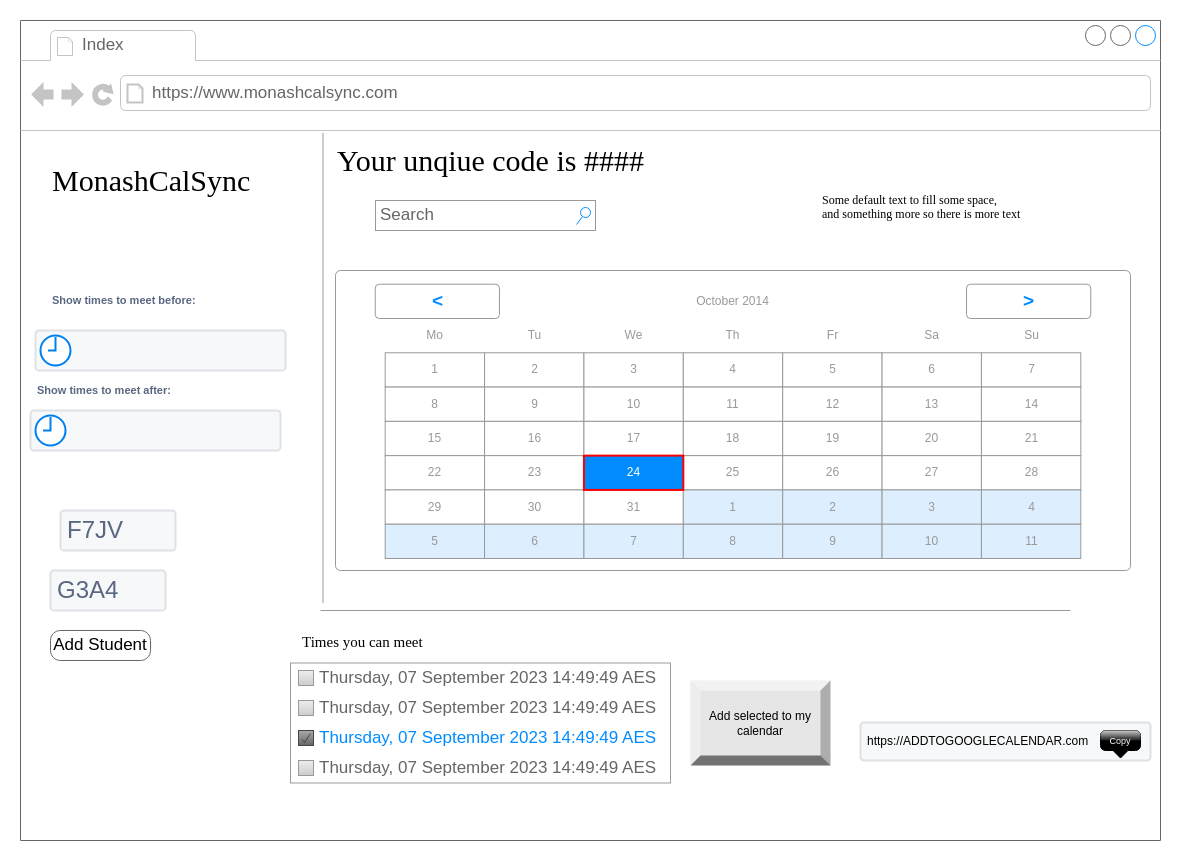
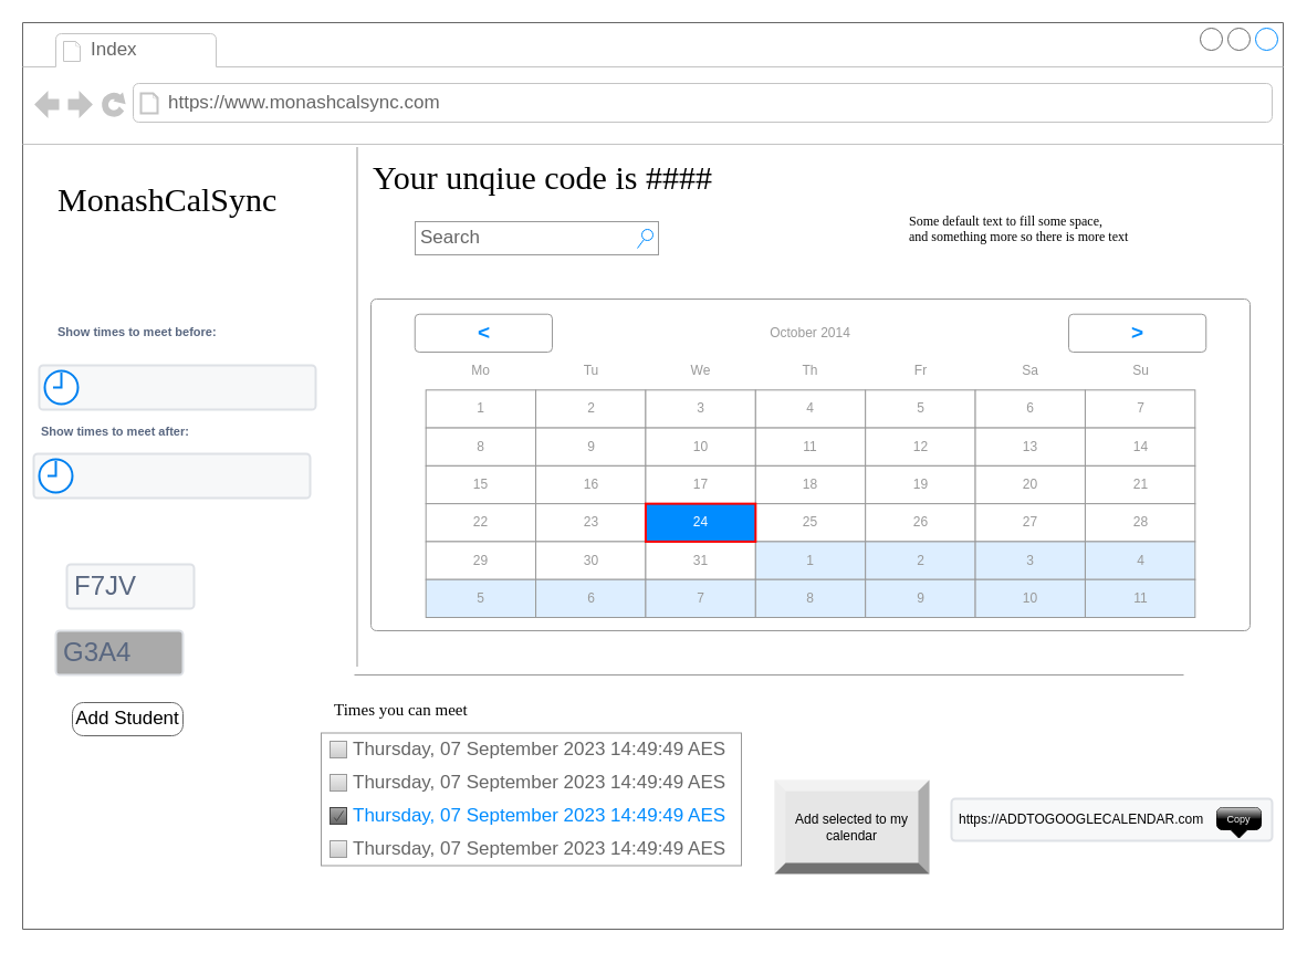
- <mxCell id="72" value="&lt;span style=&quot;font-size: 24px;&quot;&gt;G3A4&lt;/span&gt;" style="rounded=1;arcSize=9;fillColor=#F7F8F9;align=left;spacingLeft=5;strokeColor=#DEE1E6;html=1;strokeWidth=2;fontColor=#596780;fontSize=12" vertex="1" parent="2"><mxGeometry x="30" y="550" width="115" height="40" as="geometry" /></mxCell>
+ <mxCell id="72" value="&lt;span style=&quot;font-size: 24px;&quot;&gt;G3A4&lt;/span&gt;" style="rounded=1;arcSize=9;fillColor=#aaaaaa;align=left;spacingLeft=5;strokeColor=#DEE1E6;html=1;strokeWidth=2;fontColor=#596780;fontSize=12;" vertex="1" parent="2"><mxGeometry x="30" y="550" width="115" height="40" as="geometry" /></mxCell>
- <mxCell id="73" value="Add Student" style="strokeWidth=1;shadow=0;dashed=0;align=center;html=1;shape=mxgraph.mockup.buttons.button;strokeColor=#666666;mainText=;buttonStyle=round;fontSize=17;fontStyle=0;fillColor=none;whiteSpace=wrap;rounded=0;labelBackgroundColor=none;" vertex="1" parent="2"><mxGeometry x="30" y="610" width="100" height="30" as="geometry" /></mxCell>
+ <mxCell id="73" value="Add Student" style="strokeWidth=1;shadow=0;dashed=0;align=center;html=1;shape=mxgraph.mockup.buttons.button;strokeColor=#666666;mainText=;buttonStyle=round;fontSize=17;fontStyle=0;fillColor=none;whiteSpace=wrap;rounded=0;labelBackgroundColor=none;" vertex="1" parent="2"><mxGeometry x="45" y="615" width="100" height="30" as="geometry" /></mxCell>
- <mxCell id="75" value="Add selected to my calendar" style="labelPosition=center;verticalLabelPosition=middle;align=center;html=1;shape=mxgraph.basic.shaded_button;dx=10;fillColor=#E6E6E6;strokeColor=none;whiteSpace=wrap;" vertex="1" parent="2"><mxGeometry x="670" y="660" width="140" height="85" as="geometry" /></mxCell>
+ <mxCell id="75" value="Add selected to my calendar" style="labelPosition=center;verticalLabelPosition=middle;align=center;html=1;shape=mxgraph.basic.shaded_button;dx=10;fillColor=#E6E6E6;strokeColor=none;whiteSpace=wrap;" vertex="1" parent="2"><mxGeometry x="680" y="685" width="140" height="85" as="geometry" /></mxCell>
